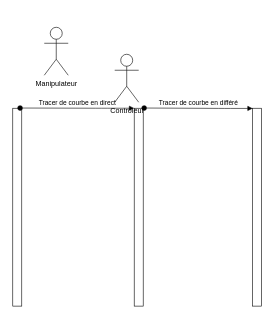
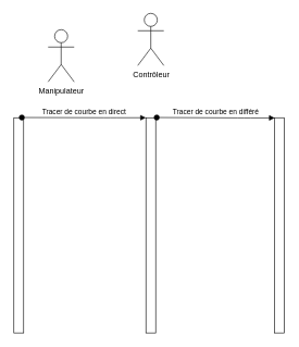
- <mxCell id="6" value="Contrôleur" style="shape=umlActor;verticalLabelPosition=bottom;verticalAlign=top;html=1;outlineConnect=0;" parent="1" vertex="1"><mxGeometry x="190.5" y="90" width="40" height="80" as="geometry" /></mxCell>
+ <mxCell id="6" value="Contrôleur" style="shape=umlActor;verticalLabelPosition=bottom;verticalAlign=top;html=1;outlineConnect=0;" parent="1" vertex="1"><mxGeometry x="210.5" y="20" width="40" height="80" as="geometry" /></mxCell>
